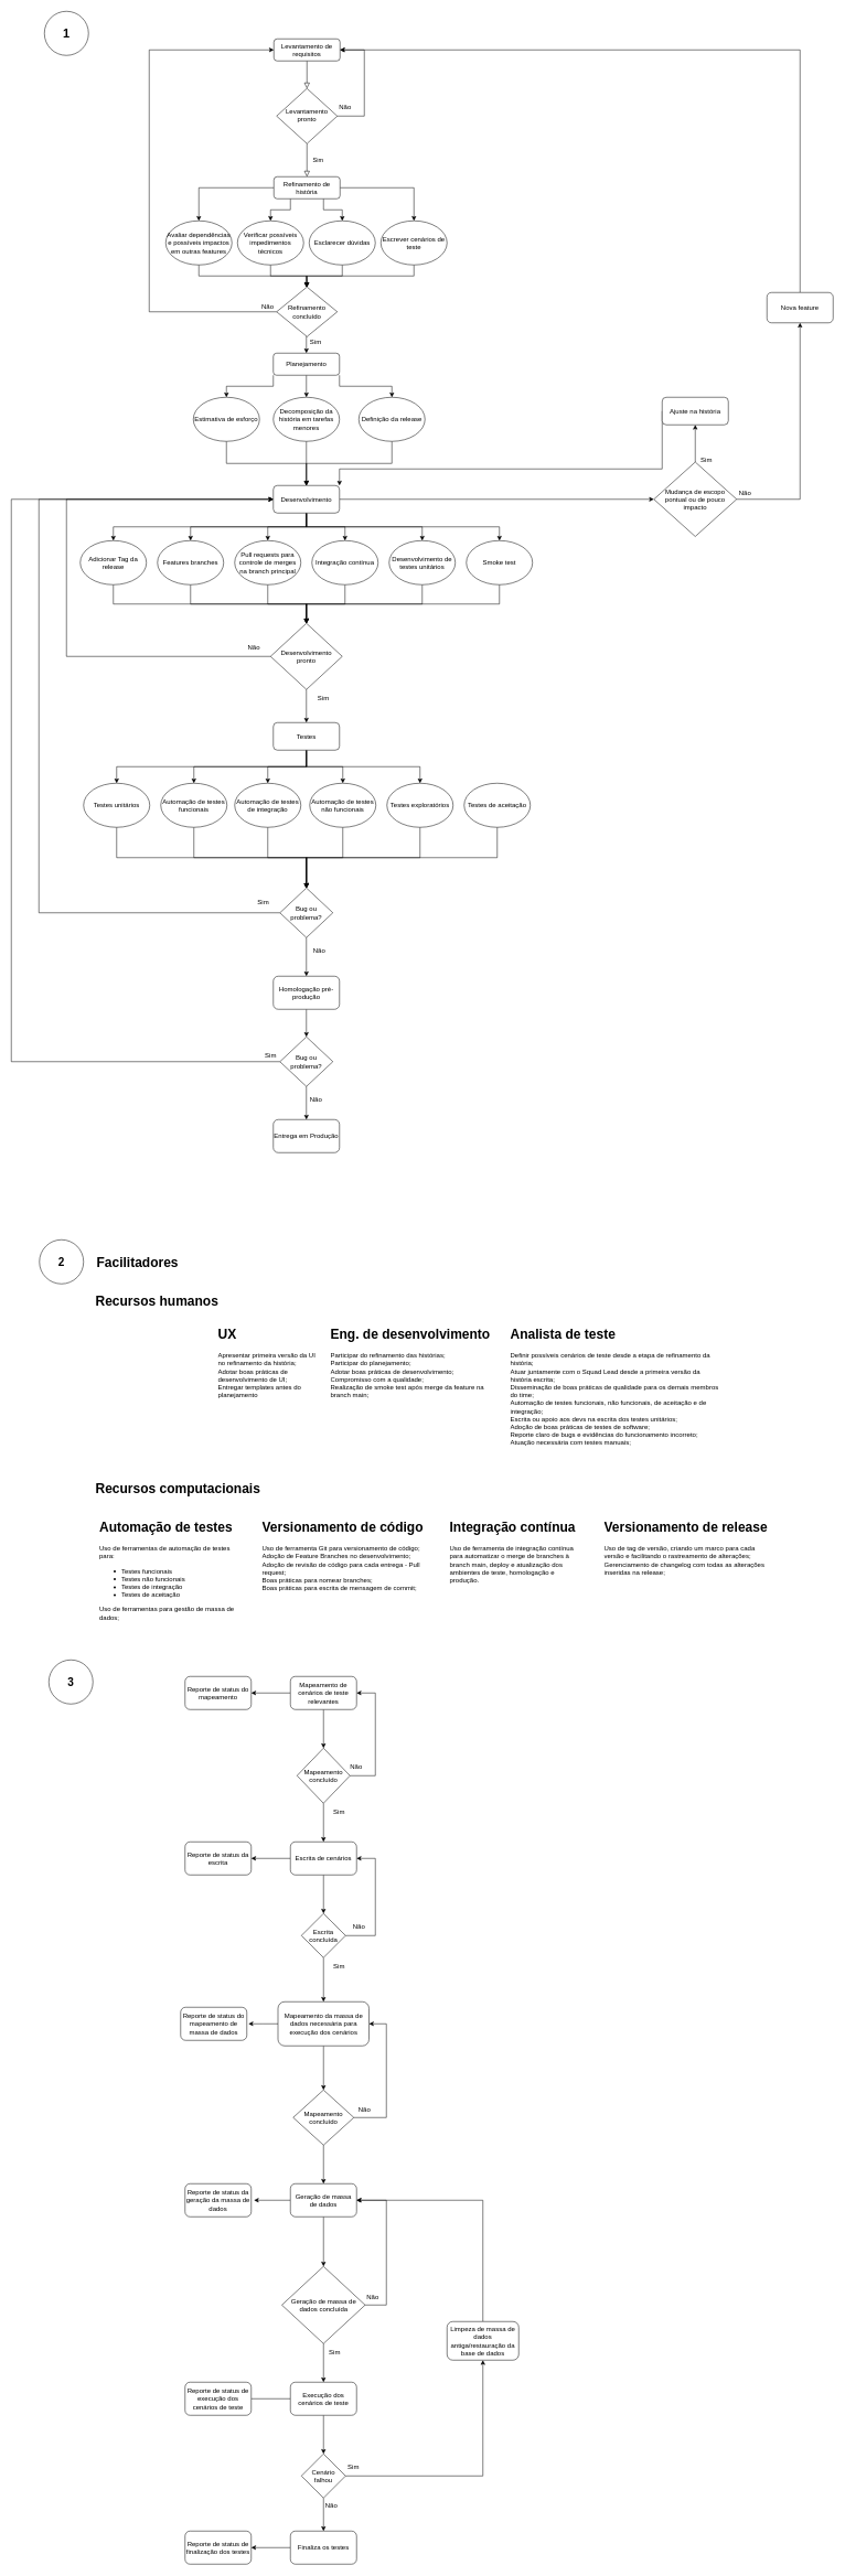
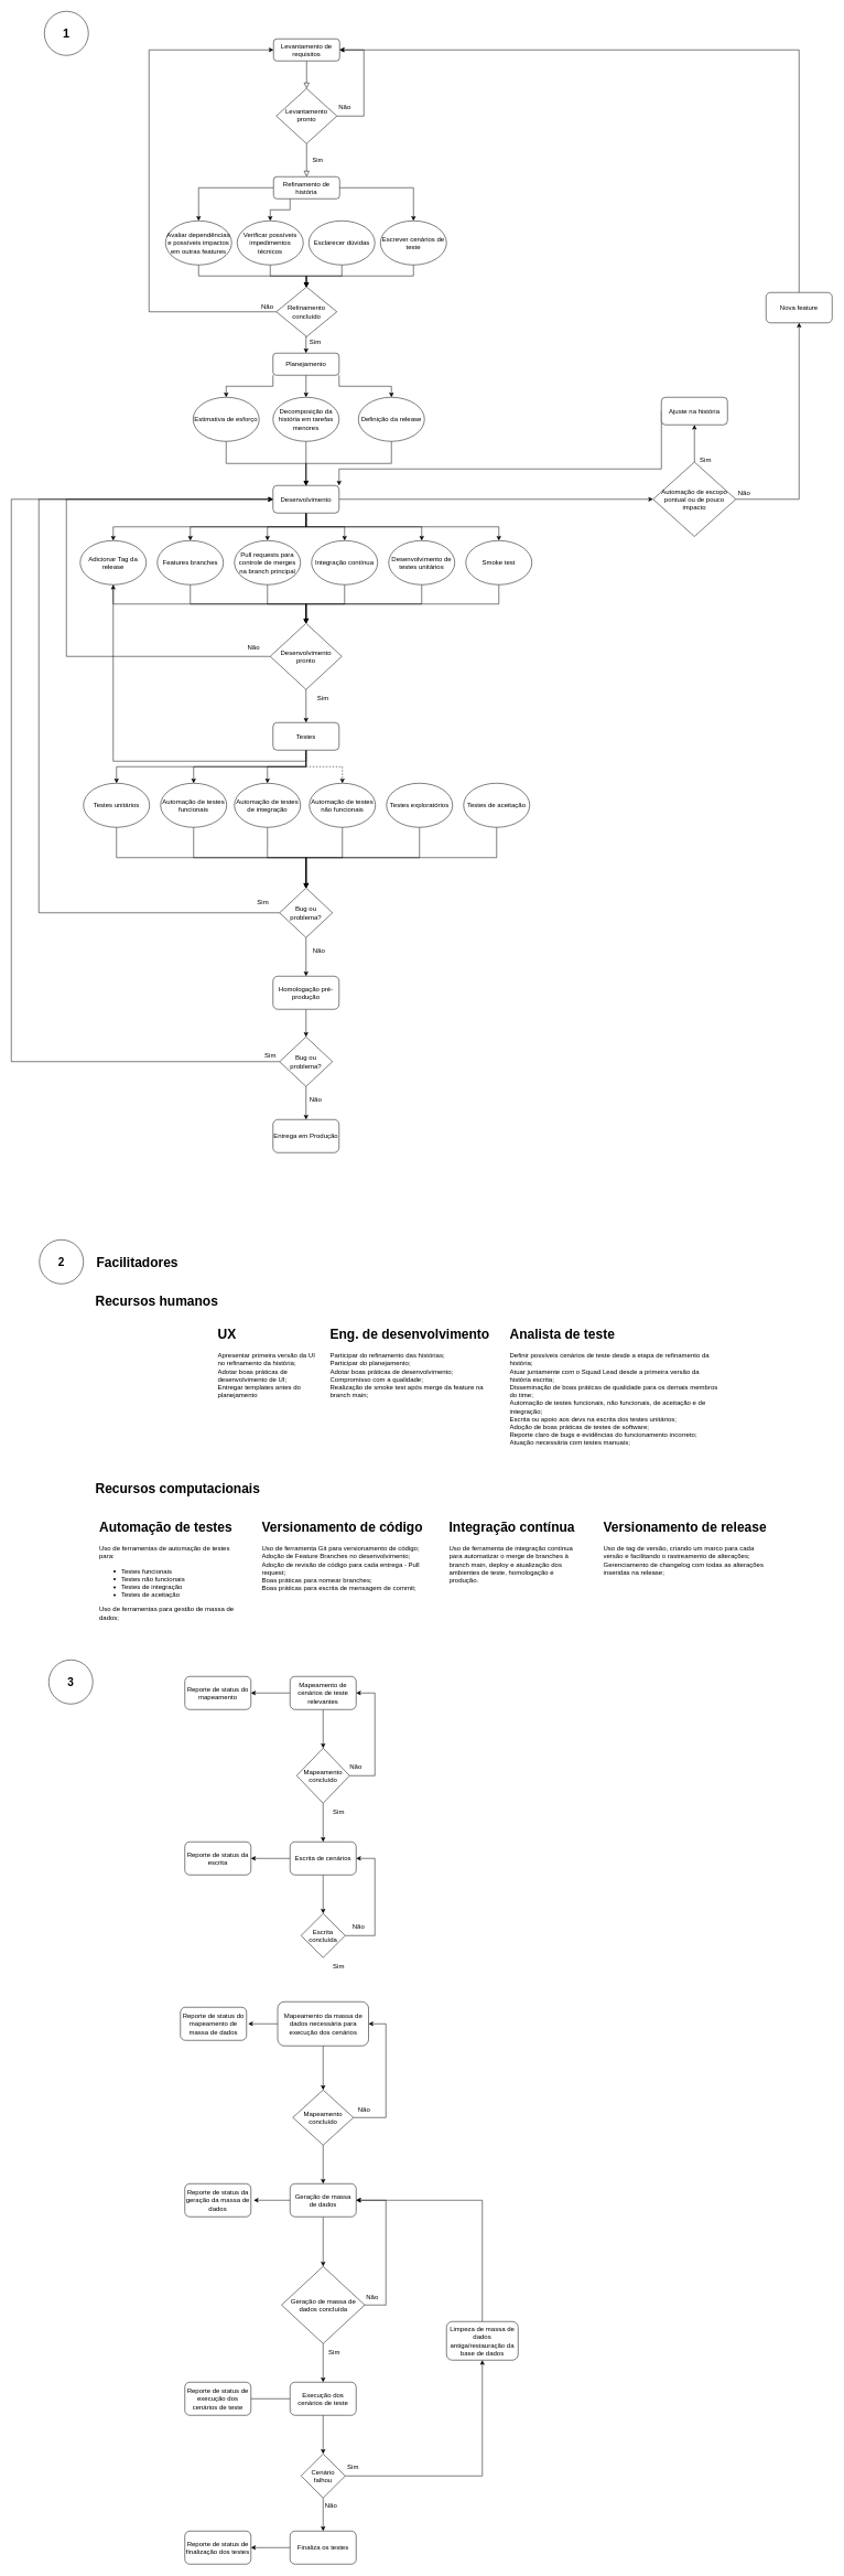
- <mxCell id="7" style="edgeStyle=orthogonalEdgeStyle;rounded=0;orthogonalLoop=1;jettySize=auto;html=1;exitX=0.75;exitY=1;exitDx=0;exitDy=0;entryX=0.5;entryY=0;entryDx=0;entryDy=0;" parent="1" source="11" target="17" edge="1"><mxGeometry relative="1" as="geometry" /></mxCell>
- <mxCell id="94" value="Mudança de escopo pontual ou de pouco impacto" style="rhombus;whiteSpace=wrap;html=1;" vertex="1" parent="1"><mxGeometry x="1185" y="837.5" width="150" height="135" as="geometry" /></mxCell>
+ <mxCell id="94" value="Automação de escopo pontual ou de pouco impacto" style="rhombus;whiteSpace=wrap;html=1;" vertex="1" parent="1"><mxGeometry x="1185" y="837.5" width="150" height="135" as="geometry" /></mxCell>
- <mxCell id="59" style="edgeStyle=orthogonalEdgeStyle;rounded=0;orthogonalLoop=1;jettySize=auto;html=1;exitX=0.5;exitY=1;exitDx=0;exitDy=0;entryX=0.5;entryY=0;entryDx=0;entryDy=0;" parent="1" source="64" target="72" edge="1"><mxGeometry relative="1" as="geometry" /></mxCell>
+ <mxCell id="59" style="edgeStyle=orthogonalEdgeStyle;rounded=0;orthogonalLoop=1;jettySize=auto;html=1;exitX=0.5;exitY=1;exitDx=0;exitDy=0;entryX=0.5;entryY=0;entryDx=0;entryDy=0;dashed=1;" parent="1" source="64" target="72" edge="1"><mxGeometry relative="1" as="geometry" /></mxCell>
- <mxCell id="60" style="edgeStyle=orthogonalEdgeStyle;rounded=0;orthogonalLoop=1;jettySize=auto;html=1;exitX=0.5;exitY=1;exitDx=0;exitDy=0;" parent="1" source="64" target="74" edge="1"><mxGeometry relative="1" as="geometry" /></mxCell>
+ <mxCell id="60" style="edgeStyle=orthogonalEdgeStyle;rounded=0;orthogonalLoop=1;jettySize=auto;html=1;exitX=0.5;exitY=1;exitDx=0;exitDy=0;" parent="1" source="64" target="44" edge="1"><mxGeometry relative="1" as="geometry" /></mxCell>
- <mxCell id="125" style="edgeStyle=orthogonalEdgeStyle;rounded=0;orthogonalLoop=1;jettySize=auto;html=1;exitX=0.5;exitY=1;exitDx=0;exitDy=0;entryX=0.5;entryY=0;entryDx=0;entryDy=0;" edge="1" parent="1" source="126" target="134"><mxGeometry relative="1" as="geometry" /></mxCell>
